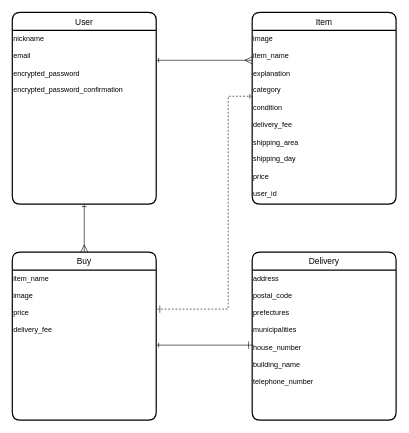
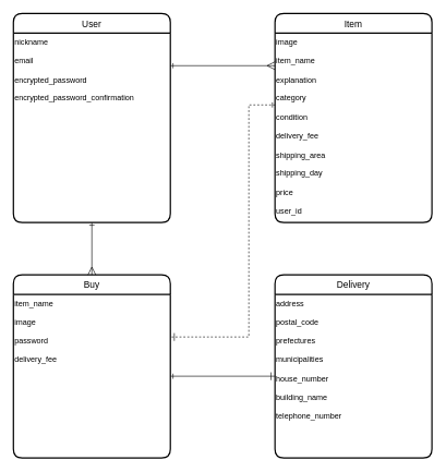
- <mxCell id="8" value="item_name&lt;br&gt;&lt;br&gt;image&lt;br&gt;&lt;br&gt;price&lt;br&gt;&lt;br&gt;delivery_fee" style="text;html=1;align=left;verticalAlign=top;resizable=0;points=[];autosize=1;strokeColor=none;" vertex="1" parent="7"><mxGeometry y="30" width="240" height="250" as="geometry" /></mxCell>
+ <mxCell id="8" value="item_name&lt;br&gt;&lt;br&gt;image&lt;br&gt;&lt;br&gt;password&lt;br&gt;&lt;br&gt;delivery_fee" style="text;html=1;align=left;verticalAlign=top;resizable=0;points=[];autosize=1;strokeColor=none;" vertex="1" parent="7"><mxGeometry y="30" width="240" height="250" as="geometry" /></mxCell>
